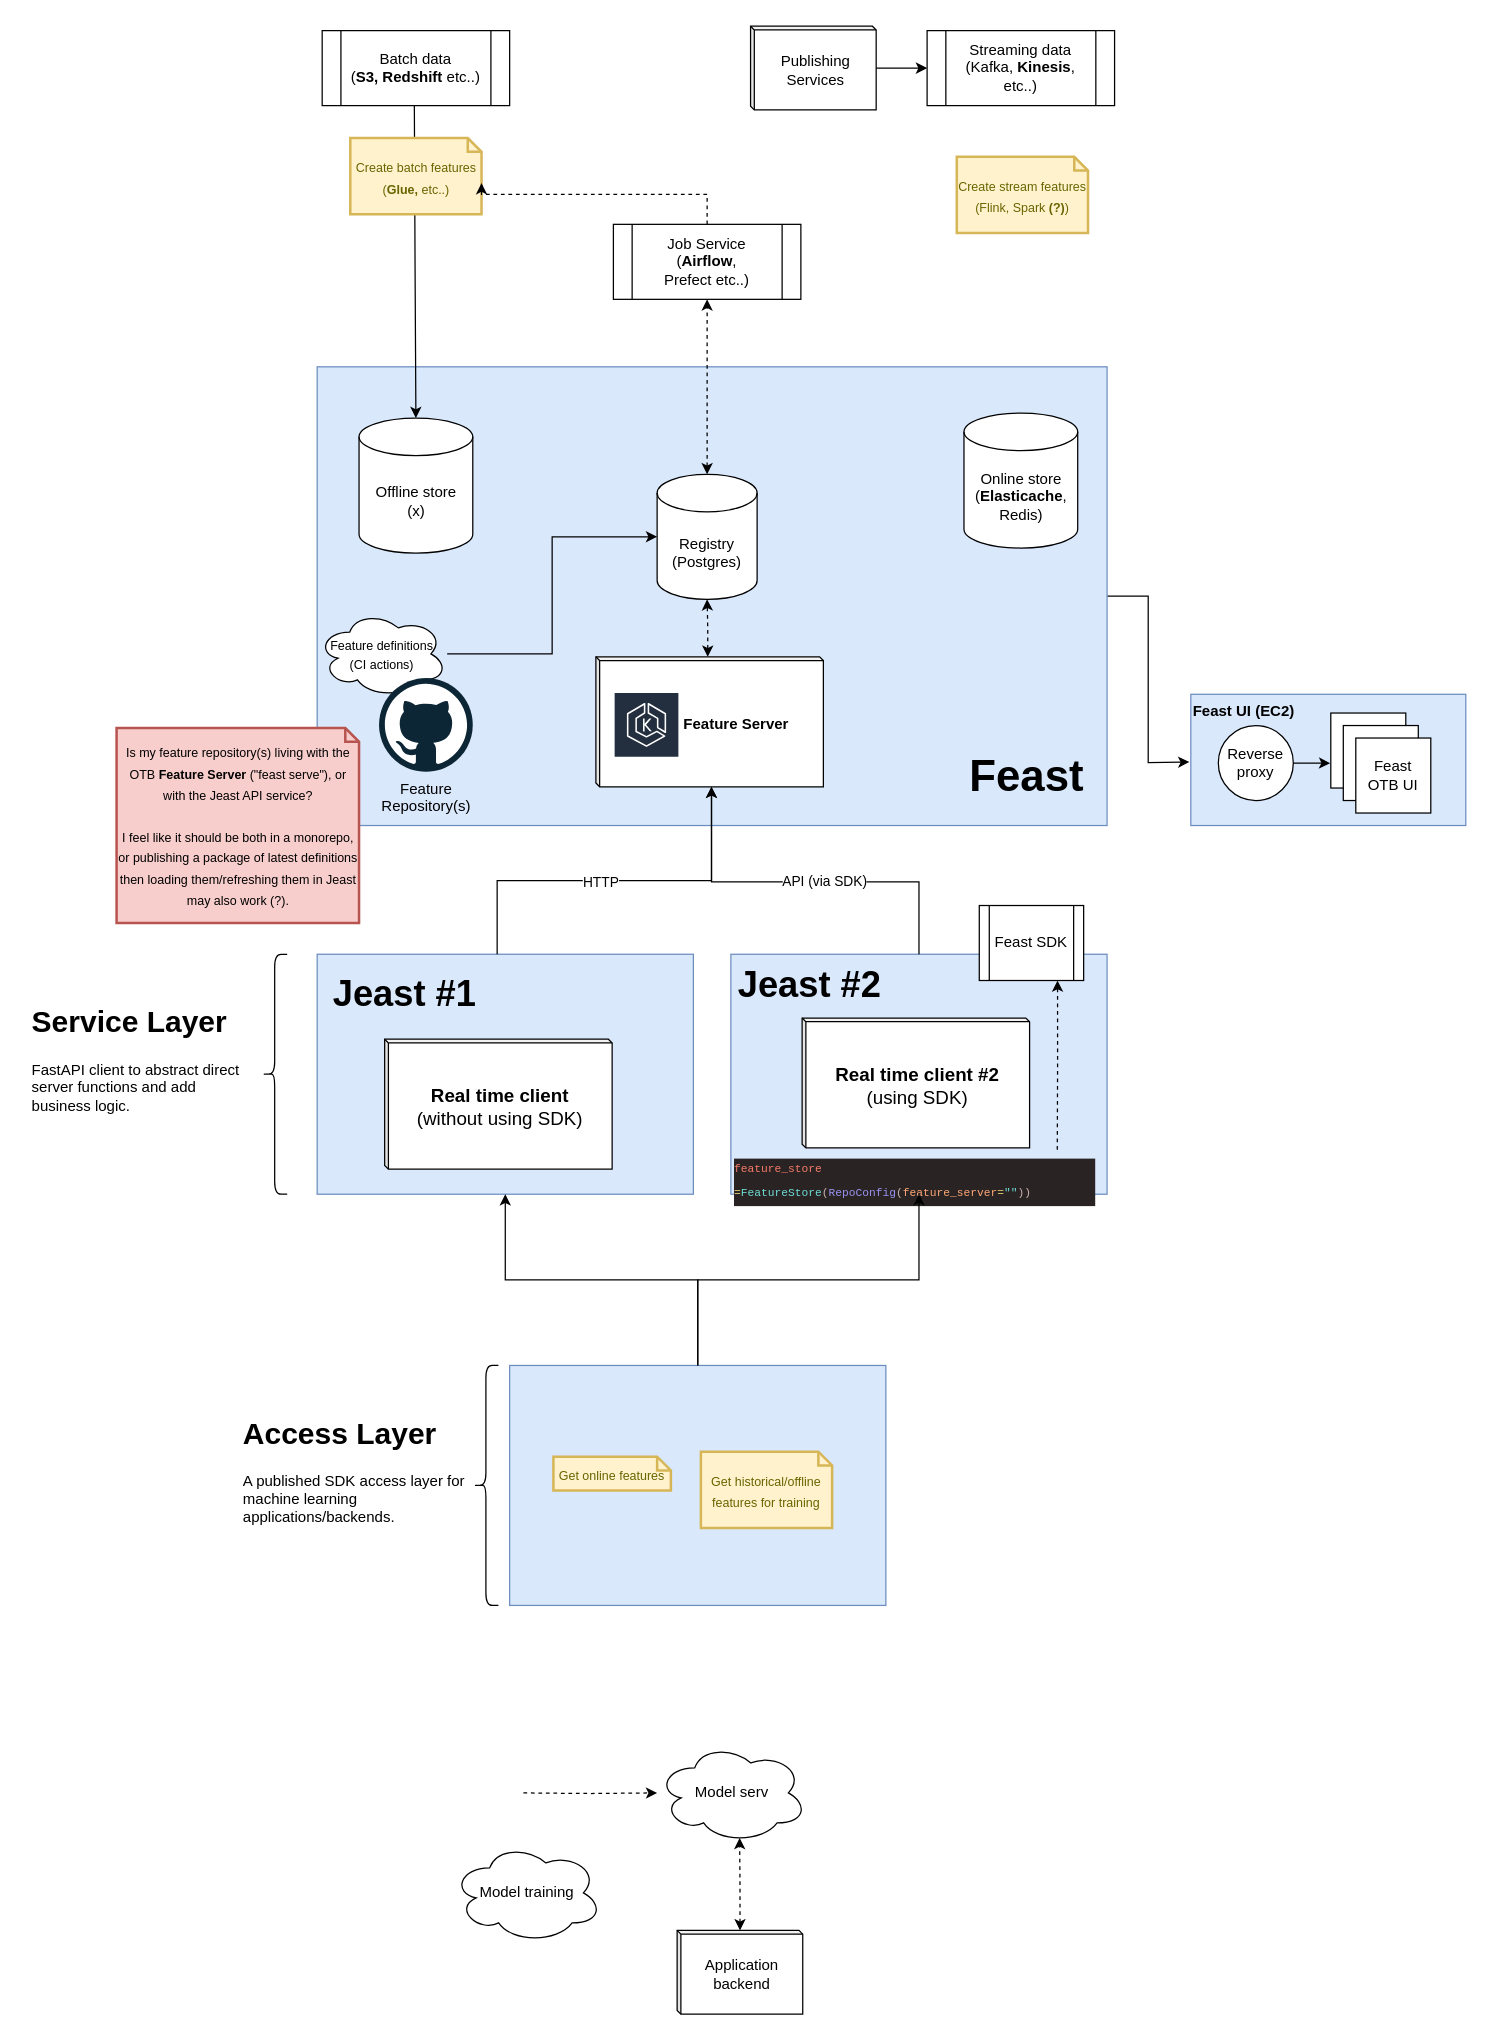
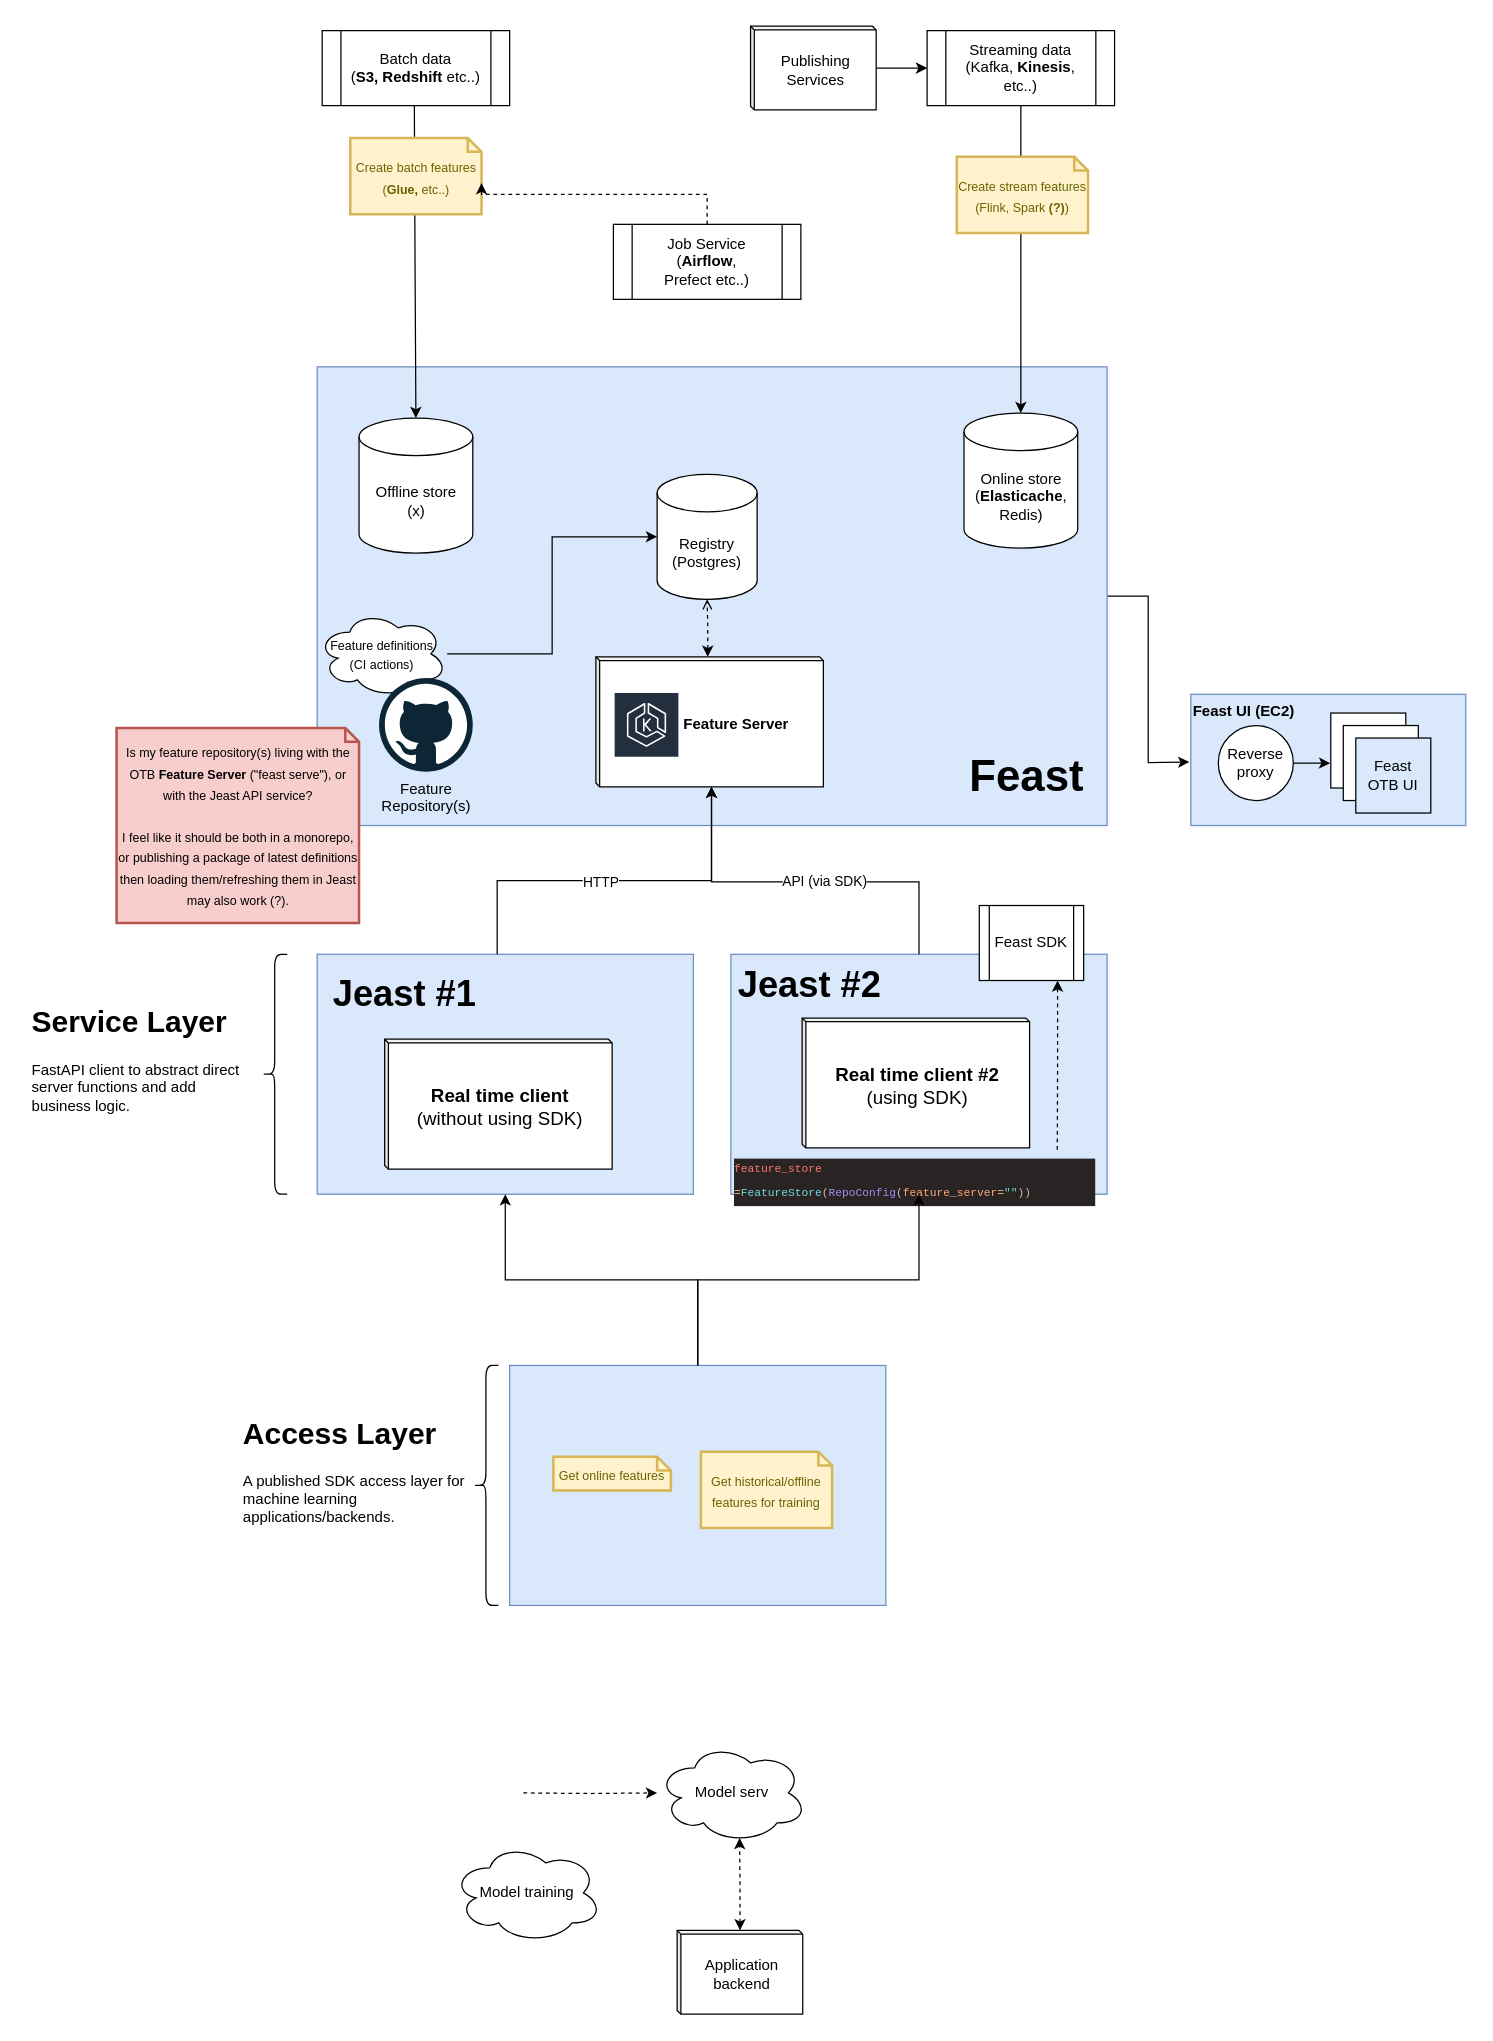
+ <mxCell id="12" style="edgeStyle=orthogonalEdgeStyle;rounded=0;orthogonalLoop=1;jettySize=auto;html=1;entryX=0.5;entryY=0;entryDx=0;entryDy=0;entryPerimeter=0;" edge="1" parent="1" source="5" target="11"><mxGeometry relative="1" as="geometry" /></mxCell>
- <mxCell id="8" style="edgeStyle=orthogonalEdgeStyle;rounded=0;orthogonalLoop=1;jettySize=auto;html=1;exitX=0.5;exitY=0;exitDx=0;exitDy=0;exitPerimeter=0;entryX=0.5;entryY=1;entryDx=0;entryDy=0;dashed=1;startArrow=classic;startFill=1;endArrow=classic;endFill=1;" edge="1" parent="1" source="9" target="10"><mxGeometry relative="1" as="geometry" /></mxCell>
- <mxCell id="27" style="edgeStyle=orthogonalEdgeStyle;rounded=0;orthogonalLoop=1;jettySize=auto;html=1;exitX=0;exitY=0;exitDx=89.5;exitDy=0;exitPerimeter=0;entryX=0.5;entryY=1;entryDx=0;entryDy=0;entryPerimeter=0;dashed=1;startArrow=classic;startFill=1;" edge="1" parent="1" source="20" target="9"><mxGeometry relative="1" as="geometry" /></mxCell>
+ <mxCell id="27" style="edgeStyle=orthogonalEdgeStyle;rounded=0;orthogonalLoop=1;jettySize=auto;html=1;exitX=0;exitY=0;exitDx=89.5;exitDy=0;exitPerimeter=0;entryX=0.5;entryY=1;entryDx=0;entryDy=0;entryPerimeter=0;dashed=1;startArrow=classic;startFill=1;endArrow=open;" edge="1" parent="1" source="20" target="9"><mxGeometry relative="1" as="geometry" /></mxCell>
- <mxCell id="54" value="Feast &lt;br&gt;OTB UI" style="whiteSpace=wrap;html=1;aspect=fixed;container=0;" vertex="1" parent="1"><mxGeometry x="1084" y="590" width="60" height="60" as="geometry" /></mxCell>
+ <mxCell id="54" value="Feast &lt;br&gt;OTB UI" style="whiteSpace=wrap;html=1;aspect=fixed;container=0;fillColor=#dae8fc;" vertex="1" parent="1"><mxGeometry x="1084" y="590" width="60" height="60" as="geometry" /></mxCell>
